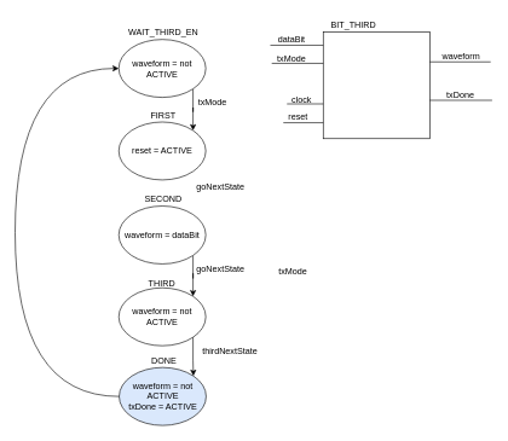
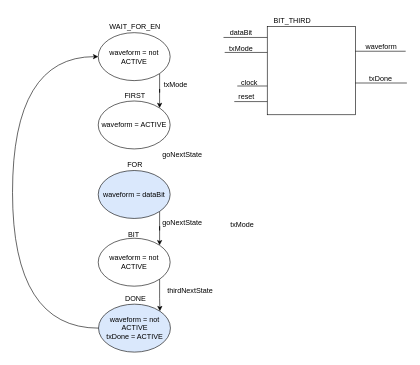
- <mxCell id="5" value="WAIT_THIRD_EN" style="text;html=1;align=center;verticalAlign=middle;resizable=0;points=[];autosize=1;strokeColor=none;fillColor=none;" parent="1" vertex="1"><mxGeometry x="172" y="31" width="104" height="27" as="geometry" /></mxCell>
+ <mxCell id="5" value="WAIT_FOR_EN" style="text;html=1;align=center;verticalAlign=middle;resizable=0;points=[];autosize=1;strokeColor=none;fillColor=none;" parent="1" vertex="1"><mxGeometry x="172" y="31" width="104" height="27" as="geometry" /></mxCell>
- <mxCell id="13" value="reset = ACTIVE" style="ellipse;whiteSpace=wrap;html=1;" parent="1" vertex="1"><mxGeometry x="163" y="168" width="120" height="80" as="geometry" /></mxCell>
+ <mxCell id="13" value="waveform = ACTIVE" style="ellipse;whiteSpace=wrap;html=1;" parent="1" vertex="1"><mxGeometry x="163" y="168" width="120" height="80" as="geometry" /></mxCell>
- <mxCell id="17" value="SECOND" style="text;html=1;align=center;verticalAlign=middle;resizable=0;points=[];autosize=1;strokeColor=none;fillColor=none;" parent="1" vertex="1"><mxGeometry x="188.5" y="261" width="70" height="27" as="geometry" /></mxCell>
+ <mxCell id="17" value="FOR" style="text;html=1;align=center;verticalAlign=middle;resizable=0;points=[];autosize=1;strokeColor=none;fillColor=none;" parent="1" vertex="1"><mxGeometry x="188.5" y="261" width="70" height="27" as="geometry" /></mxCell>
- <mxCell id="16" value="waveform = dataBit" style="ellipse;whiteSpace=wrap;html=1;" parent="1" vertex="1"><mxGeometry x="163" y="284" width="120" height="80" as="geometry" /></mxCell>
+ <mxCell id="16" value="waveform = dataBit" style="ellipse;whiteSpace=wrap;html=1;fillColor=#dae8fc;" parent="1" vertex="1"><mxGeometry x="163" y="284" width="120" height="80" as="geometry" /></mxCell>
- <mxCell id="12" value="THIRD" style="text;html=1;align=center;verticalAlign=middle;resizable=0;points=[];autosize=1;strokeColor=none;fillColor=none;" parent="10" vertex="1"><mxGeometry x="31" width="56" height="27" as="geometry" /></mxCell>
+ <mxCell id="12" value="BIT" style="text;html=1;align=center;verticalAlign=middle;resizable=0;points=[];autosize=1;strokeColor=none;fillColor=none;" parent="10" vertex="1"><mxGeometry x="31" width="56" height="27" as="geometry" /></mxCell>
